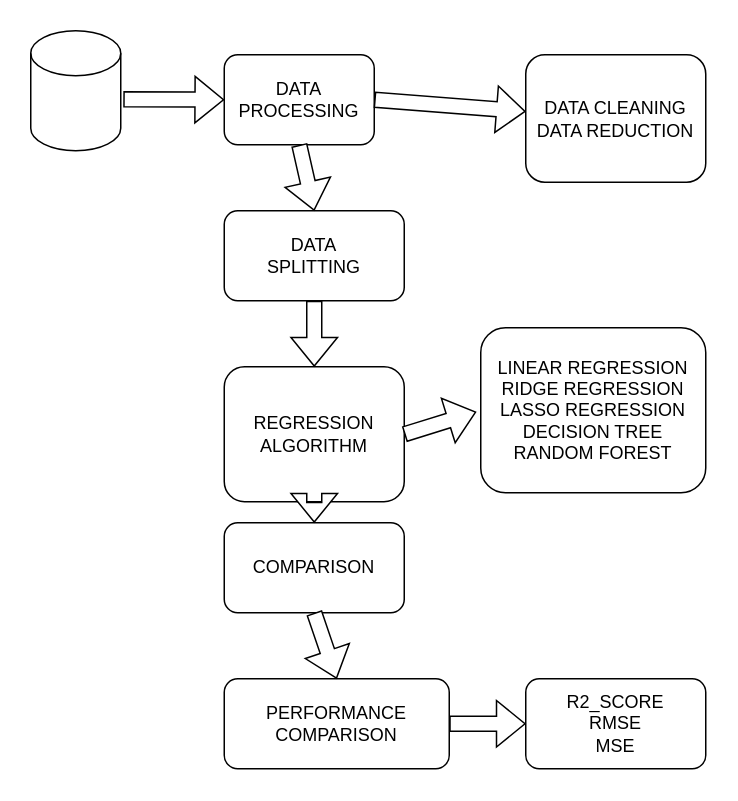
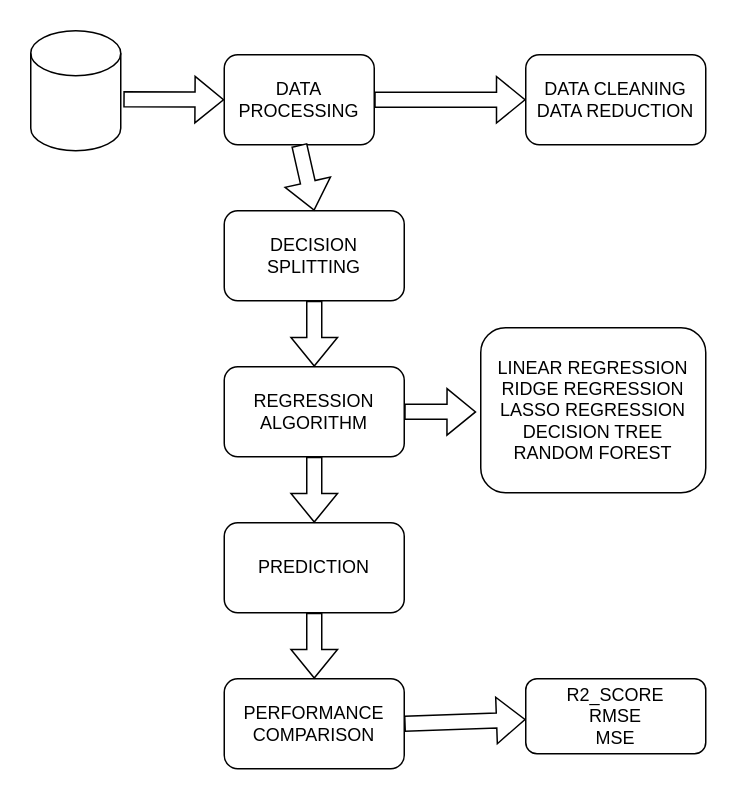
- <mxCell id="18" value="DATA CLEANING&lt;div&gt;DATA REDUCTION&lt;/div&gt;" style="rounded=1;whiteSpace=wrap;html=1;fillColor=light-dark(#FFFFFF,#6F0D96);" vertex="1" parent="1"><mxGeometry x="350" y="36" width="120" height="85" as="geometry" /></mxCell>
+ <mxCell id="18" value="DATA CLEANING&lt;div&gt;DATA REDUCTION&lt;/div&gt;" style="rounded=1;whiteSpace=wrap;html=1;fillColor=light-dark(#FFFFFF,#6F0D96);" vertex="1" parent="1"><mxGeometry x="350" y="36" width="120" height="60" as="geometry" /></mxCell>
- <mxCell id="5" value="DATA&lt;div&gt;SPLITTING&lt;/div&gt;" style="rounded=1;whiteSpace=wrap;html=1;fillColor=light-dark(#FFFFFF,#6F0D96);" vertex="1" parent="1"><mxGeometry x="149" y="140" width="120" height="60" as="geometry" /></mxCell>
+ <mxCell id="5" value="DECISION&lt;div&gt;SPLITTING&lt;/div&gt;" style="rounded=1;whiteSpace=wrap;html=1;fillColor=light-dark(#FFFFFF,#6F0D96);" vertex="1" parent="1"><mxGeometry x="149" y="140" width="120" height="60" as="geometry" /></mxCell>
- <mxCell id="7" value="REGRESSION&lt;div&gt;ALGORITHM&lt;/div&gt;" style="rounded=1;whiteSpace=wrap;html=1;fillColor=light-dark(#FFFFFF,#6F0D96);" vertex="1" parent="1"><mxGeometry x="149" y="244" width="120" height="90" as="geometry" /></mxCell>
+ <mxCell id="7" value="REGRESSION&lt;div&gt;ALGORITHM&lt;/div&gt;" style="rounded=1;whiteSpace=wrap;html=1;fillColor=light-dark(#FFFFFF,#6F0D96);" vertex="1" parent="1"><mxGeometry x="149" y="244" width="120" height="60" as="geometry" /></mxCell>
- <mxCell id="9" value="COMPARISON" style="rounded=1;whiteSpace=wrap;html=1;fillColor=light-dark(#FFFFFF,#6F0D96);" vertex="1" parent="1"><mxGeometry x="149" y="348" width="120" height="60" as="geometry" /></mxCell>
+ <mxCell id="9" value="PREDICTION" style="rounded=1;whiteSpace=wrap;html=1;fillColor=light-dark(#FFFFFF,#6F0D96);" vertex="1" parent="1"><mxGeometry x="149" y="348" width="120" height="60" as="geometry" /></mxCell>
- <mxCell id="11" value="PERFORMANCE&lt;div&gt;COMPARISON&lt;/div&gt;" style="rounded=1;whiteSpace=wrap;html=1;fillColor=light-dark(#FFFFFF,#6F0D96);" vertex="1" parent="1"><mxGeometry x="149" y="452" width="150" height="60" as="geometry" /></mxCell>
+ <mxCell id="11" value="PERFORMANCE&lt;div&gt;COMPARISON&lt;/div&gt;" style="rounded=1;whiteSpace=wrap;html=1;fillColor=light-dark(#FFFFFF,#6F0D96);" vertex="1" parent="1"><mxGeometry x="149" y="452" width="120" height="60" as="geometry" /></mxCell>
- <mxCell id="16" value="R2_SCORE&lt;div&gt;RMSE&lt;/div&gt;&lt;div&gt;MSE&lt;/div&gt;" style="rounded=1;whiteSpace=wrap;html=1;fillColor=light-dark(#FFFFFF,#6F0D96);" vertex="1" parent="1"><mxGeometry x="350" y="452" width="120" height="60" as="geometry" /></mxCell>
+ <mxCell id="16" value="R2_SCORE&lt;div&gt;RMSE&lt;/div&gt;&lt;div&gt;MSE&lt;/div&gt;" style="rounded=1;whiteSpace=wrap;html=1;fillColor=light-dark(#FFFFFF,#6F0D96);" vertex="1" parent="1"><mxGeometry x="350" y="452" width="120" height="50" as="geometry" /></mxCell>
